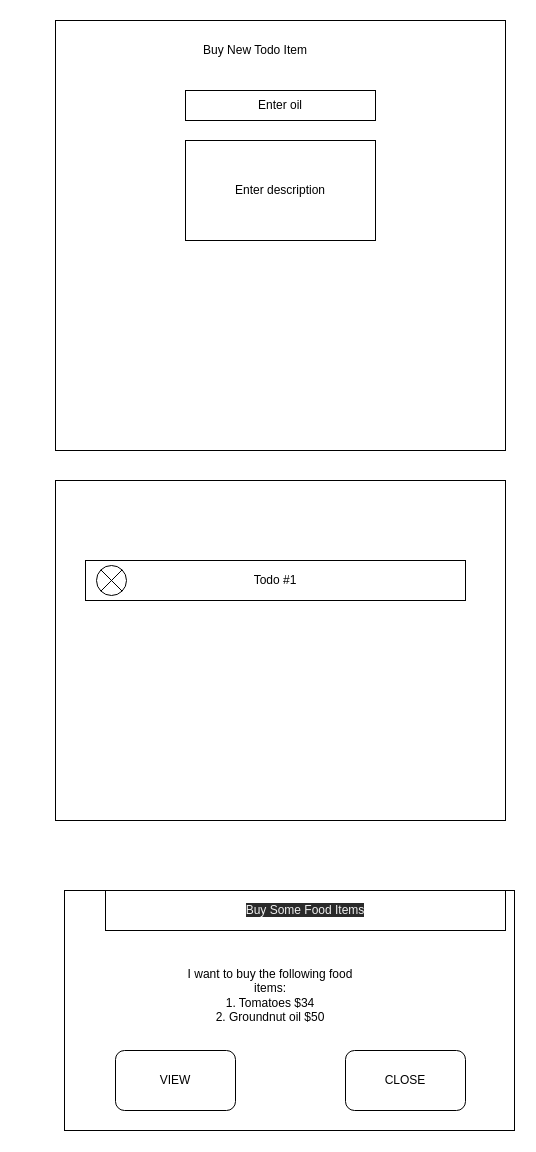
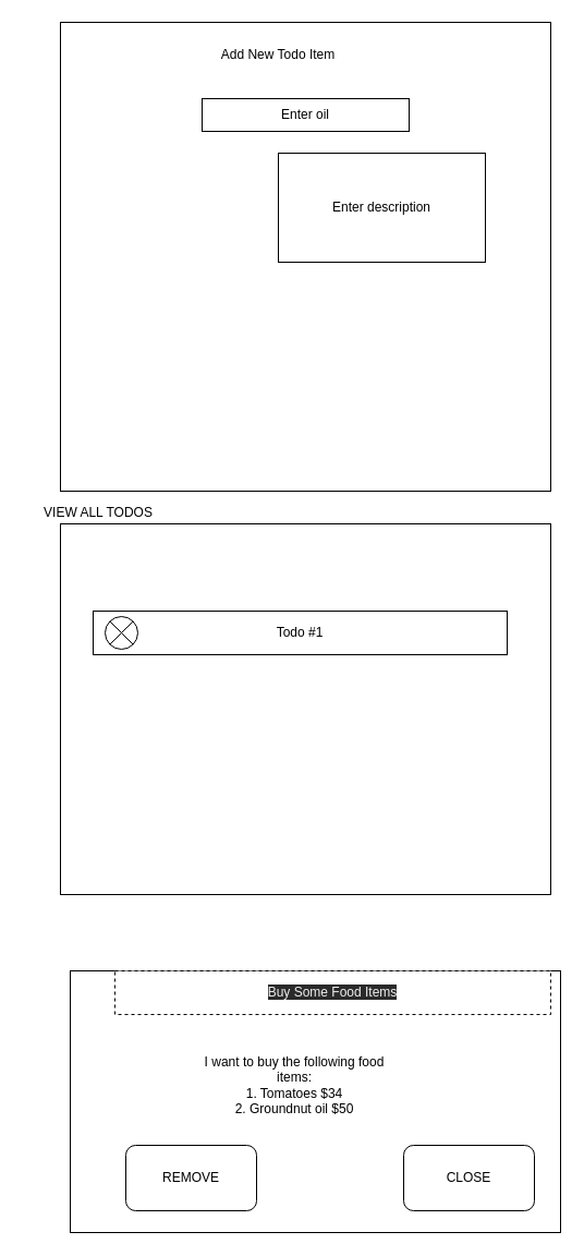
- <mxCell id="3" value="Buy New Todo Item" style="text;html=1;strokeColor=none;fillColor=none;align=center;verticalAlign=middle;whiteSpace=wrap;rounded=0;" parent="1" vertex="1"><mxGeometry x="185" y="40" width="140" height="20" as="geometry" /></mxCell>
+ <mxCell id="3" value="Add New Todo Item" style="text;html=1;strokeColor=none;fillColor=none;align=center;verticalAlign=middle;whiteSpace=wrap;rounded=0;" parent="1" vertex="1"><mxGeometry x="185" y="40" width="140" height="20" as="geometry" /></mxCell>
- <mxCell id="5" value="Enter description" style="rounded=0;whiteSpace=wrap;html=1;" parent="1" vertex="1"><mxGeometry x="185" y="140" width="190" height="100" as="geometry" /></mxCell>
+ <mxCell id="5" value="Enter description" style="rounded=0;whiteSpace=wrap;html=1;" parent="1" vertex="1"><mxGeometry x="255" y="140" width="190" height="100" as="geometry" /></mxCell>
+ <mxCell id="7" value="VIEW ALL TODOS" style="text;html=1;strokeColor=none;fillColor=none;align=center;verticalAlign=middle;whiteSpace=wrap;rounded=0;" parent="1" vertex="1"><mxGeometry x="20" y="460" width="140" height="20" as="geometry" /></mxCell>
- <mxCell id="14" value="&lt;meta charset=&quot;utf-8&quot;&gt;&lt;span style=&quot;color: rgb(240, 240, 240); font-family: Helvetica; font-size: 12px; font-style: normal; font-variant-ligatures: normal; font-variant-caps: normal; font-weight: 400; letter-spacing: normal; orphans: 2; text-align: center; text-indent: 0px; text-transform: none; widows: 2; word-spacing: 0px; -webkit-text-stroke-width: 0px; background-color: rgb(42, 42, 42); text-decoration-style: initial; text-decoration-color: initial; float: none; display: inline !important;&quot;&gt;Buy Some Food Items&lt;/span&gt;" style="rounded=0;whiteSpace=wrap;html=1;" vertex="1" parent="1"><mxGeometry x="105" y="890" width="400" height="40" as="geometry" /></mxCell>
+ <mxCell id="14" value="&lt;meta charset=&quot;utf-8&quot;&gt;&lt;span style=&quot;color: rgb(240, 240, 240); font-family: Helvetica; font-size: 12px; font-style: normal; font-variant-ligatures: normal; font-variant-caps: normal; font-weight: 400; letter-spacing: normal; orphans: 2; text-align: center; text-indent: 0px; text-transform: none; widows: 2; word-spacing: 0px; -webkit-text-stroke-width: 0px; background-color: rgb(42, 42, 42); text-decoration-style: initial; text-decoration-color: initial; float: none; display: inline !important;&quot;&gt;Buy Some Food Items&lt;/span&gt;" style="rounded=0;whiteSpace=wrap;html=1;dashed=1;" vertex="1" parent="1"><mxGeometry x="105" y="890" width="400" height="40" as="geometry" /></mxCell>
- <mxCell id="12" value="VIEW" style="rounded=1;whiteSpace=wrap;html=1;" vertex="1" parent="1"><mxGeometry x="115" y="1050" width="120" height="60" as="geometry" /></mxCell>
+ <mxCell id="12" value="REMOVE" style="rounded=1;whiteSpace=wrap;html=1;" vertex="1" parent="1"><mxGeometry x="115" y="1050" width="120" height="60" as="geometry" /></mxCell>
- <mxCell id="13" value="CLOSE" style="rounded=1;whiteSpace=wrap;html=1;" vertex="1" parent="1"><mxGeometry x="345" y="1050" width="120" height="60" as="geometry" /></mxCell>
+ <mxCell id="13" value="CLOSE" style="rounded=1;whiteSpace=wrap;html=1;" vertex="1" parent="1"><mxGeometry x="370" y="1050" width="120" height="60" as="geometry" /></mxCell>
